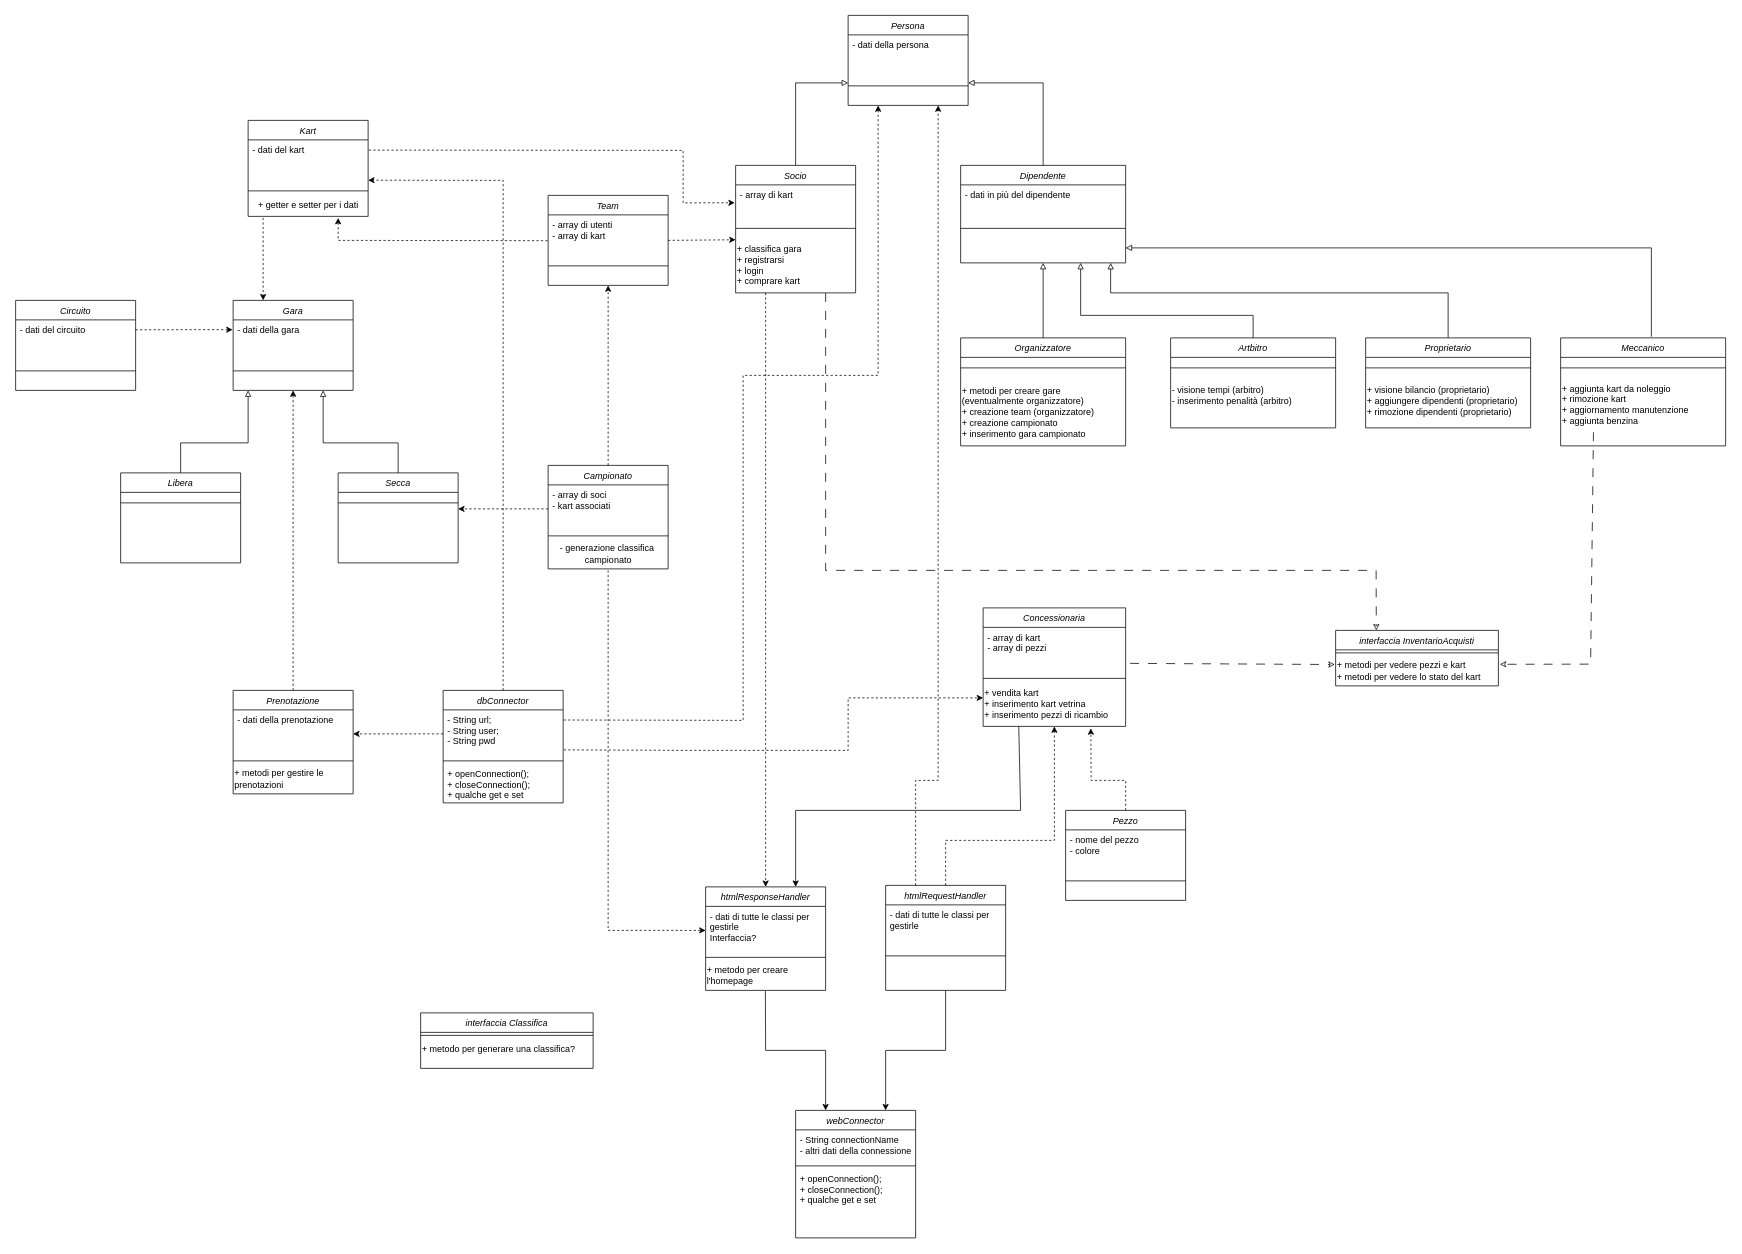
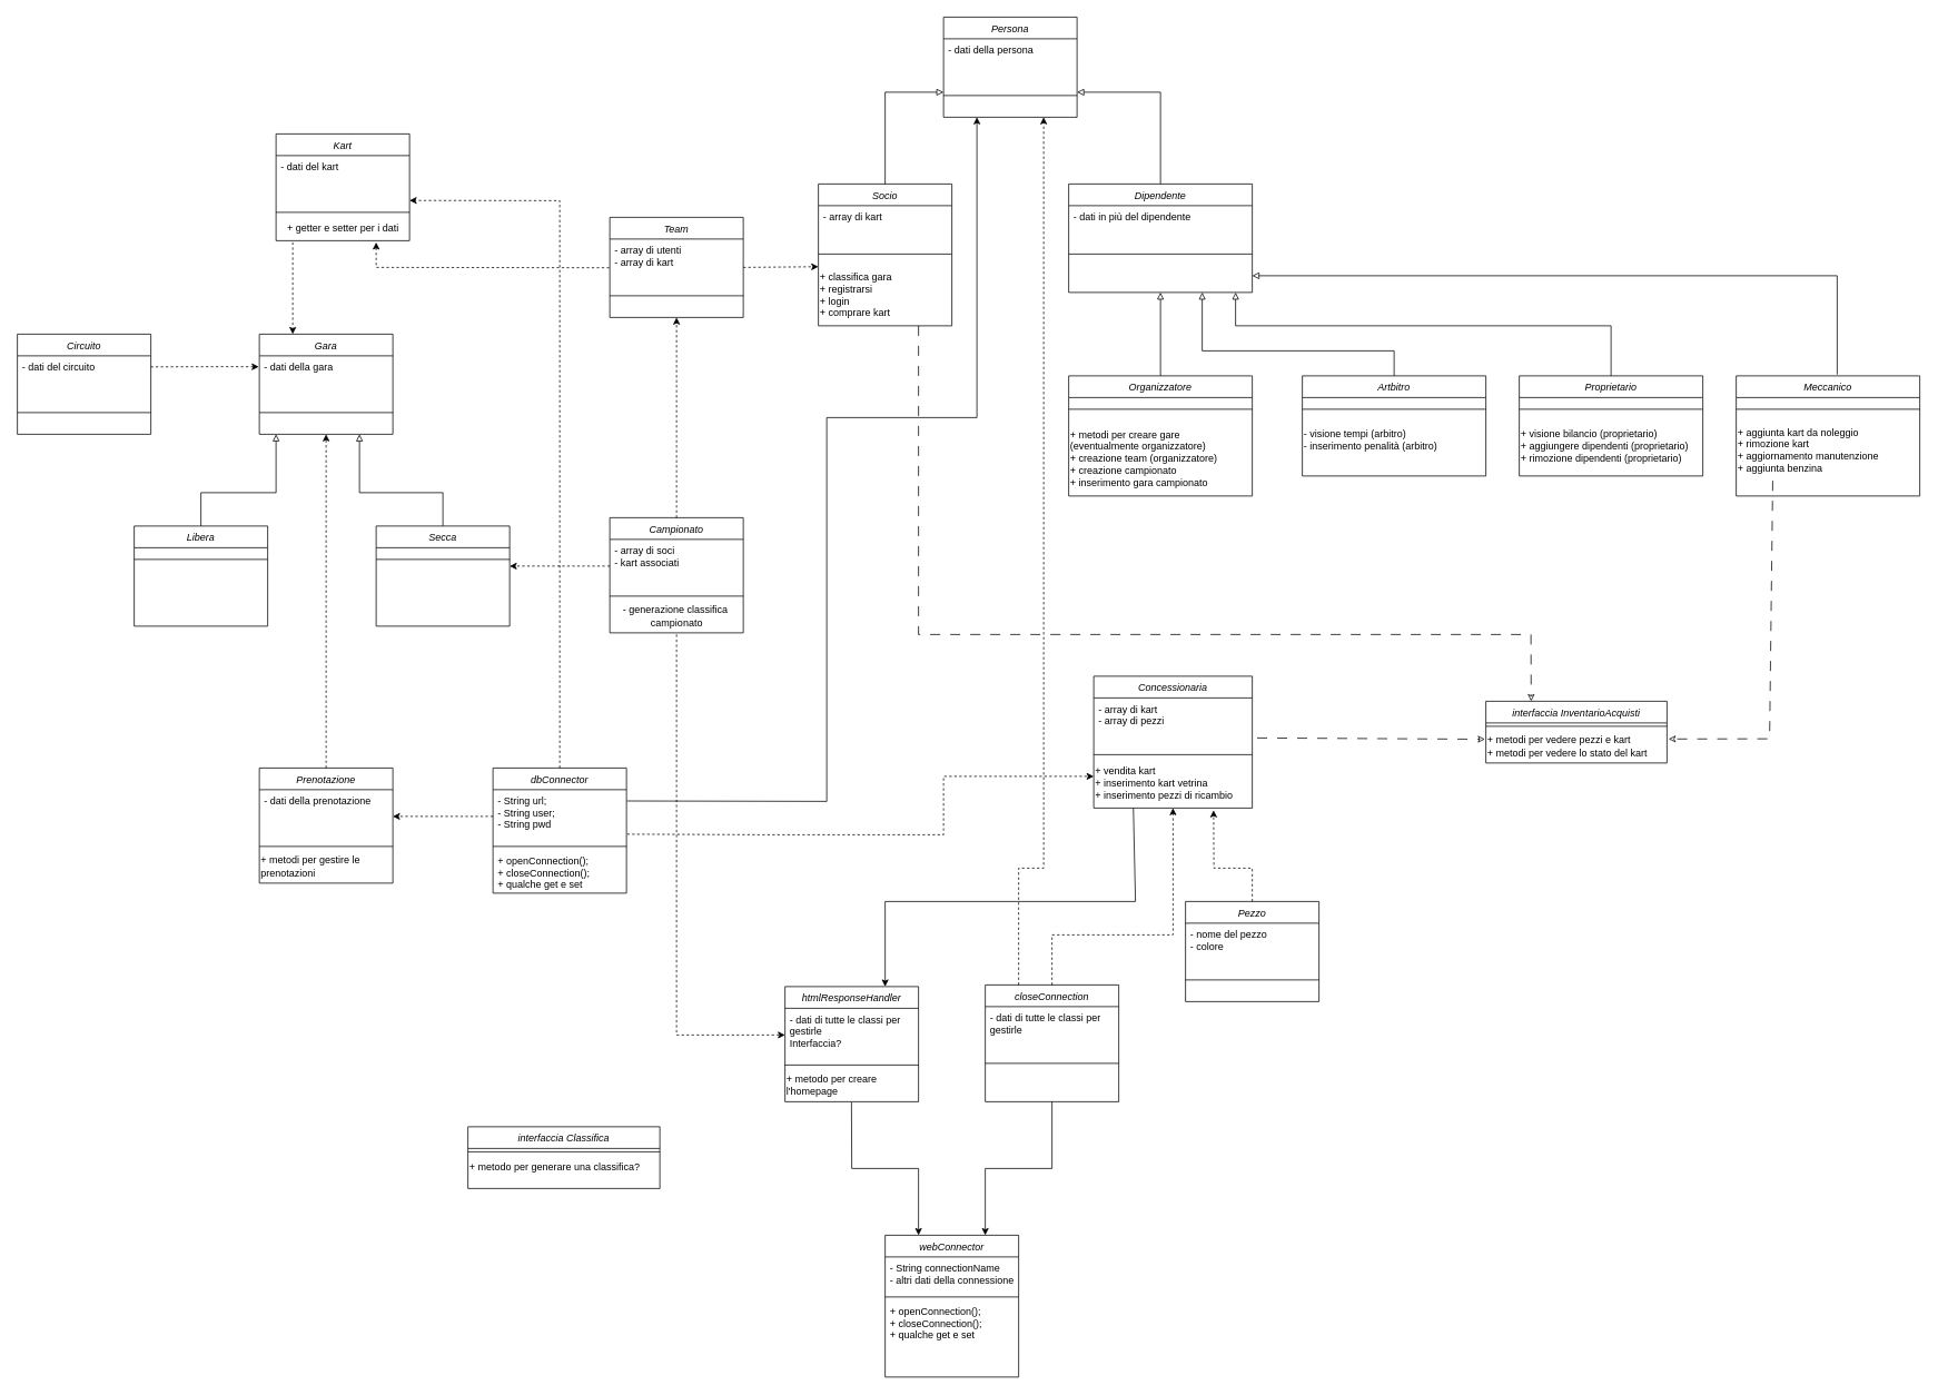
- <mxCell id="85" value="" style="endArrow=classic;html=1;rounded=0;dashed=1;exitX=1.006;exitY=0.213;exitDx=0;exitDy=0;entryX=-0.007;entryY=0.542;entryDx=0;entryDy=0;entryPerimeter=0;exitPerimeter=0;" edge="1" parent="1" source="80" target="21"><mxGeometry width="50" height="50" relative="1" as="geometry"><mxPoint x="929.5" y="140" as="sourcePoint" /><mxPoint x="610" y="70" as="targetPoint" /><Array as="points"><mxPoint x="910" y="200" /><mxPoint x="910" y="270" /></Array></mxGeometry></mxCell>
- <mxCell id="104" value="" style="endArrow=classic;html=1;rounded=0;exitX=1.004;exitY=0.211;exitDx=0;exitDy=0;dashed=1;startFill=0;endFill=1;exitPerimeter=0;entryX=0.25;entryY=1;entryDx=0;entryDy=0;" edge="1" parent="1" source="98" target="49"><mxGeometry width="50" height="50" relative="1" as="geometry"><mxPoint x="600" y="988" as="sourcePoint" /><mxPoint x="1220" y="500" as="targetPoint" /><Array as="points"><mxPoint x="990" y="960" /><mxPoint x="990" y="500" /><mxPoint x="1170" y="500" /></Array></mxGeometry></mxCell>
+ <mxCell id="104" value="" style="endArrow=classic;html=1;rounded=0;exitX=1.004;exitY=0.211;exitDx=0;exitDy=0;dashed=0;startFill=0;endFill=1;exitPerimeter=0;entryX=0.25;entryY=1;entryDx=0;entryDy=0;" edge="1" parent="1" source="98" target="49"><mxGeometry width="50" height="50" relative="1" as="geometry"><mxPoint x="600" y="988" as="sourcePoint" /><mxPoint x="1220" y="500" as="targetPoint" /><Array as="points"><mxPoint x="990" y="960" /><mxPoint x="990" y="500" /><mxPoint x="1170" y="500" /></Array></mxGeometry></mxCell>
- <mxCell id="58" value="" style="endArrow=classic;html=1;rounded=0;dashed=1;exitX=0.25;exitY=1;exitDx=0;exitDy=0;entryX=0.5;entryY=0;entryDx=0;entryDy=0;" edge="1" parent="1" source="20" target="6"><mxGeometry width="50" height="50" relative="1" as="geometry"><mxPoint x="670" y="770" as="sourcePoint" /><mxPoint x="950" y="1250" as="targetPoint" /><Array as="points"><mxPoint x="1020" y="960" /></Array></mxGeometry></mxCell>
- <mxCell id="10" value="htmlRequestHandler" style="swimlane;fontStyle=2;align=center;verticalAlign=top;childLayout=stackLayout;horizontal=1;startSize=26;horizontalStack=0;resizeParent=1;resizeLast=0;collapsible=1;marginBottom=0;rounded=0;shadow=0;strokeWidth=1;" vertex="1" parent="1"><mxGeometry x="1180" y="1180" width="160" height="140" as="geometry"><mxRectangle x="230" y="140" width="160" height="26" as="alternateBounds" /></mxGeometry></mxCell>
+ <mxCell id="10" value="closeConnection" style="swimlane;fontStyle=2;align=center;verticalAlign=top;childLayout=stackLayout;horizontal=1;startSize=26;horizontalStack=0;resizeParent=1;resizeLast=0;collapsible=1;marginBottom=0;rounded=0;shadow=0;strokeWidth=1;" vertex="1" parent="1"><mxGeometry x="1180" y="1180" width="160" height="140" as="geometry"><mxRectangle x="230" y="140" width="160" height="26" as="alternateBounds" /></mxGeometry></mxCell>
